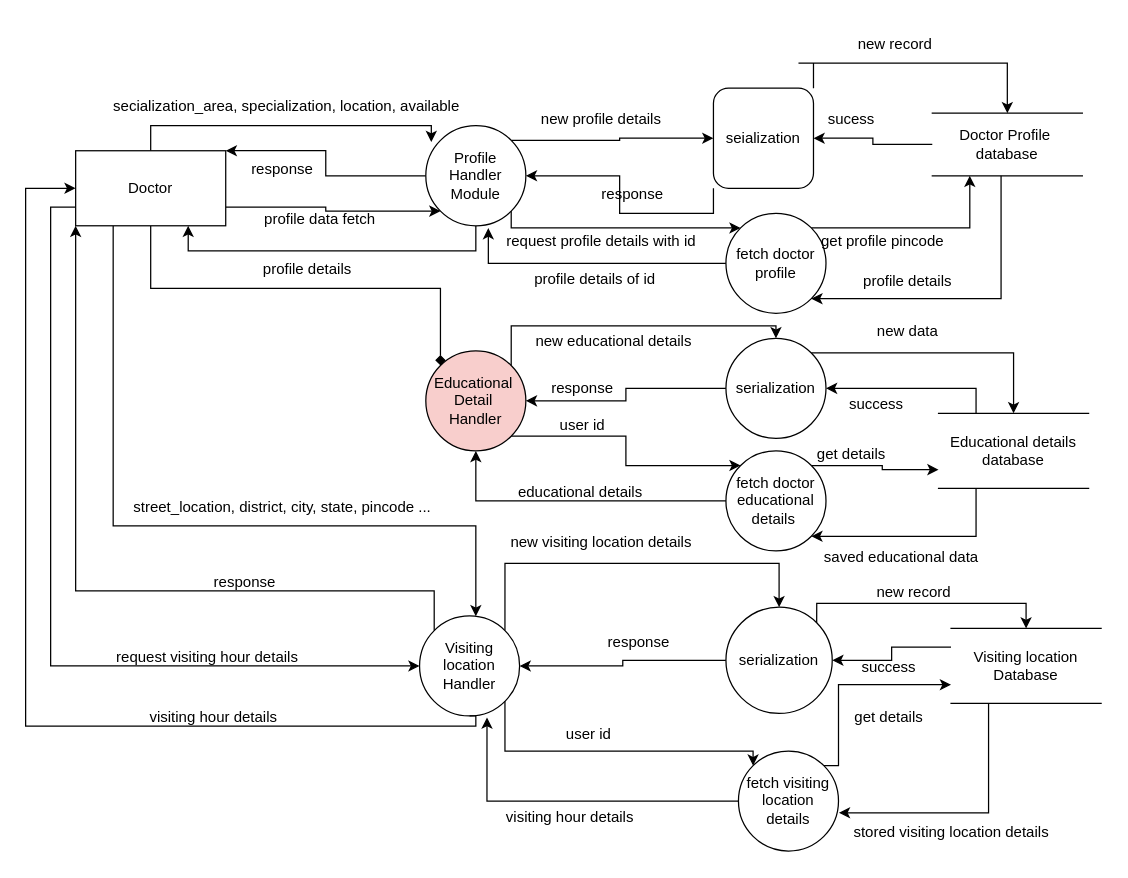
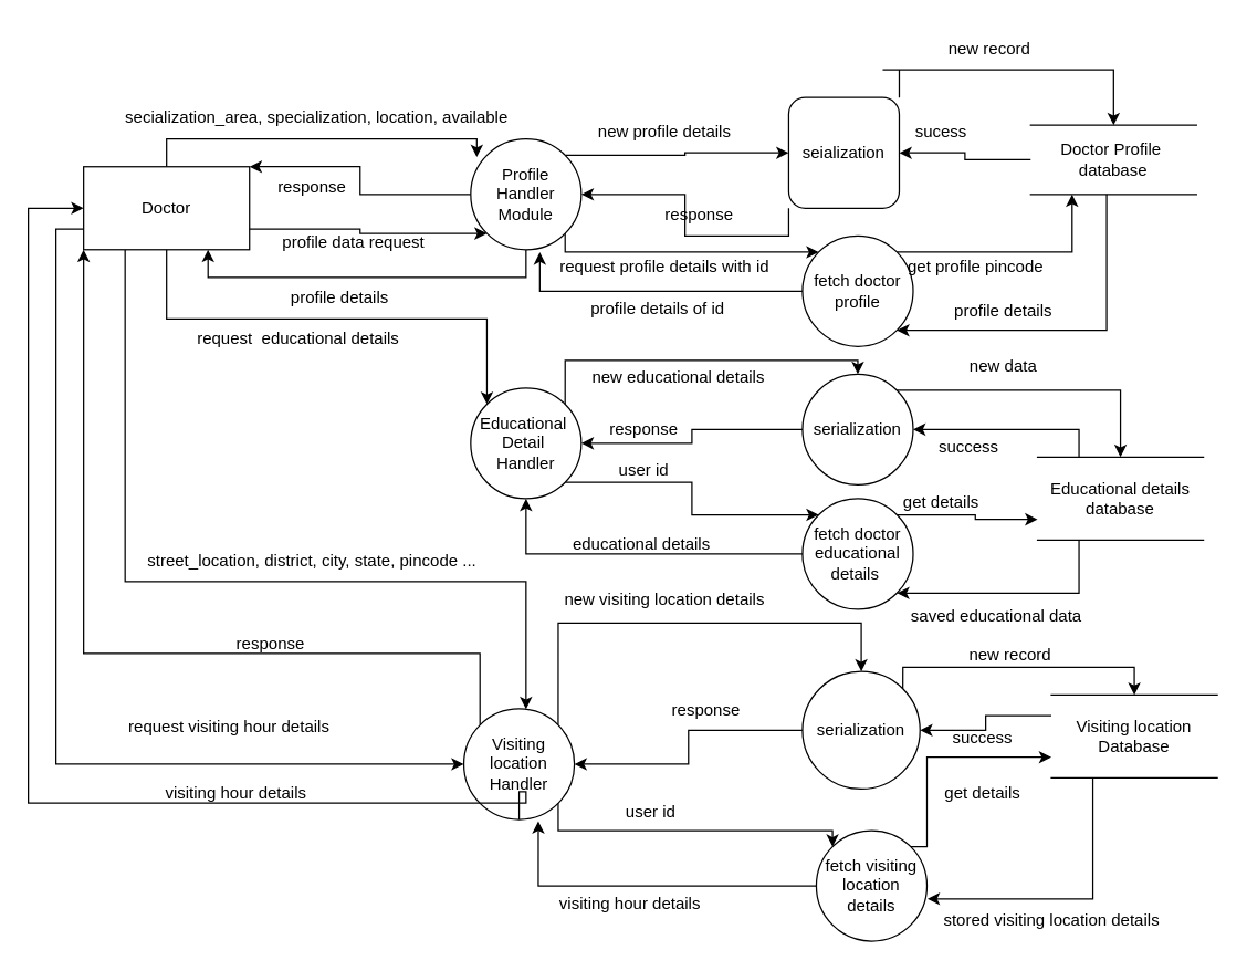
- <mxCell id="23" value="profile data fetch" style="text;html=1;align=center;verticalAlign=middle;resizable=0;points=[];autosize=1;strokeColor=none;fillColor=none;" vertex="1" parent="1"><mxGeometry x="190" y="160" width="130" height="30" as="geometry" /></mxCell>
+ <mxCell id="23" value="profile data request" style="text;html=1;align=center;verticalAlign=middle;resizable=0;points=[];autosize=1;strokeColor=none;fillColor=none;" vertex="1" parent="1"><mxGeometry x="190" y="160" width="130" height="30" as="geometry" /></mxCell>
+ <mxCell id="42" value="request&amp;nbsp; educational details" style="text;html=1;align=center;verticalAlign=middle;resizable=0;points=[];autosize=1;strokeColor=none;fillColor=none;" vertex="1" parent="1"><mxGeometry x="130" y="230" width="170" height="30" as="geometry" /></mxCell>
- <mxCell id="15" style="edgeStyle=orthogonalEdgeStyle;rounded=0;orthogonalLoop=1;jettySize=auto;html=1;exitX=0.5;exitY=1;exitDx=0;exitDy=0;entryX=0;entryY=0;entryDx=0;entryDy=0;endArrow=diamond;" edge="1" parent="1" source="20" target="4"><mxGeometry relative="1" as="geometry" /></mxCell>
+ <mxCell id="15" style="edgeStyle=orthogonalEdgeStyle;rounded=0;orthogonalLoop=1;jettySize=auto;html=1;exitX=0.5;exitY=1;exitDx=0;exitDy=0;entryX=0;entryY=0;entryDx=0;entryDy=0;" edge="1" parent="1" source="20" target="4"><mxGeometry relative="1" as="geometry" /></mxCell>
- <mxCell id="4" value="Educational&amp;nbsp;&lt;br&gt;Detail&amp;nbsp;&lt;br&gt;Handler" style="ellipse;whiteSpace=wrap;html=1;aspect=fixed;fillColor=#f8cecc;" vertex="1" parent="1"><mxGeometry x="340" y="280" width="80" height="80" as="geometry" /></mxCell>
+ <mxCell id="4" value="Educational&amp;nbsp;&lt;br&gt;Detail&amp;nbsp;&lt;br&gt;Handler" style="ellipse;whiteSpace=wrap;html=1;aspect=fixed;" vertex="1" parent="1"><mxGeometry x="340" y="280" width="80" height="80" as="geometry" /></mxCell>
- <mxCell id="12" value="Visiting location Handler" style="ellipse;whiteSpace=wrap;html=1;aspect=fixed;" vertex="1" parent="1"><mxGeometry x="335" y="492" width="80" height="80" as="geometry" /></mxCell>
+ <mxCell id="12" value="Visiting location Handler" style="ellipse;whiteSpace=wrap;html=1;aspect=fixed;" vertex="1" parent="1"><mxGeometry x="335" y="512" width="80" height="80" as="geometry" /></mxCell>
